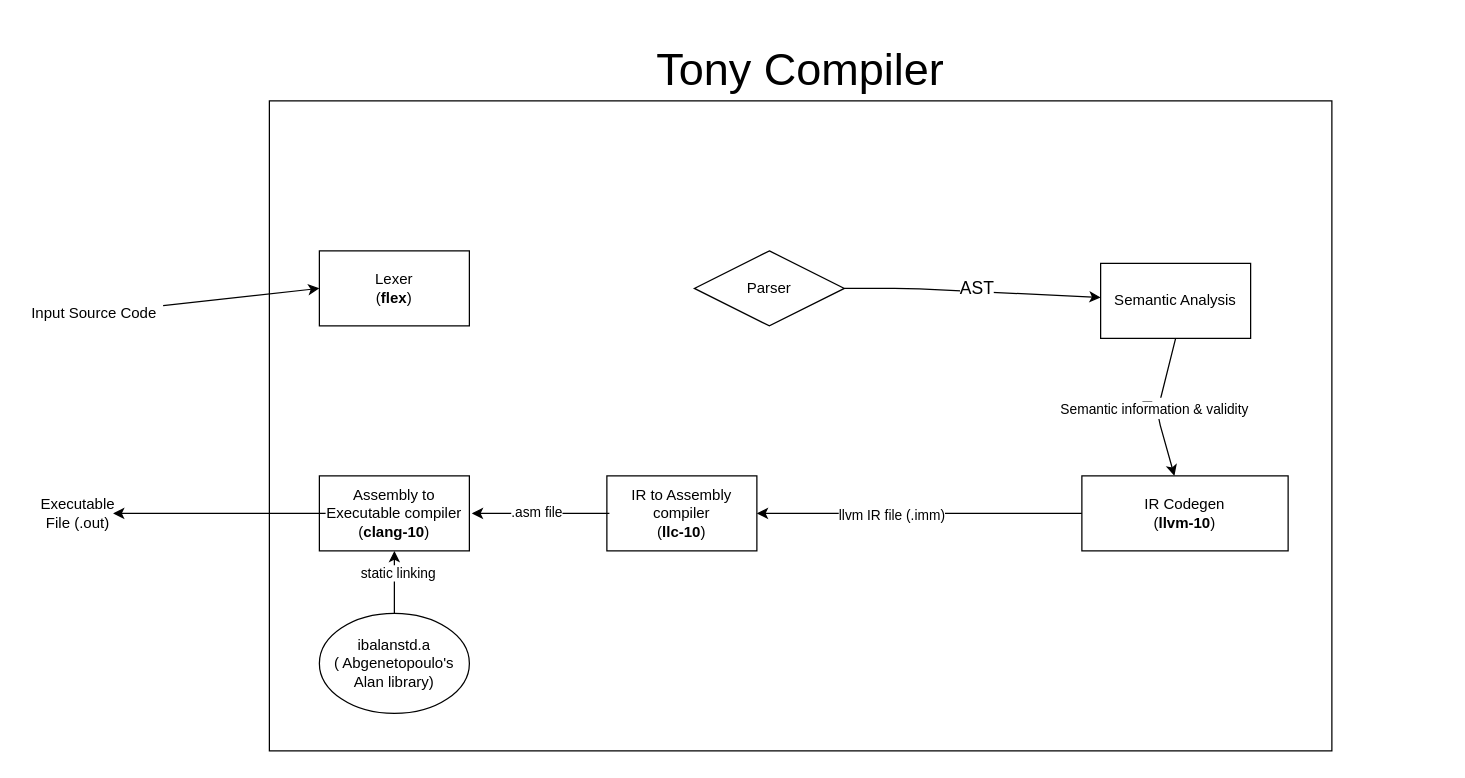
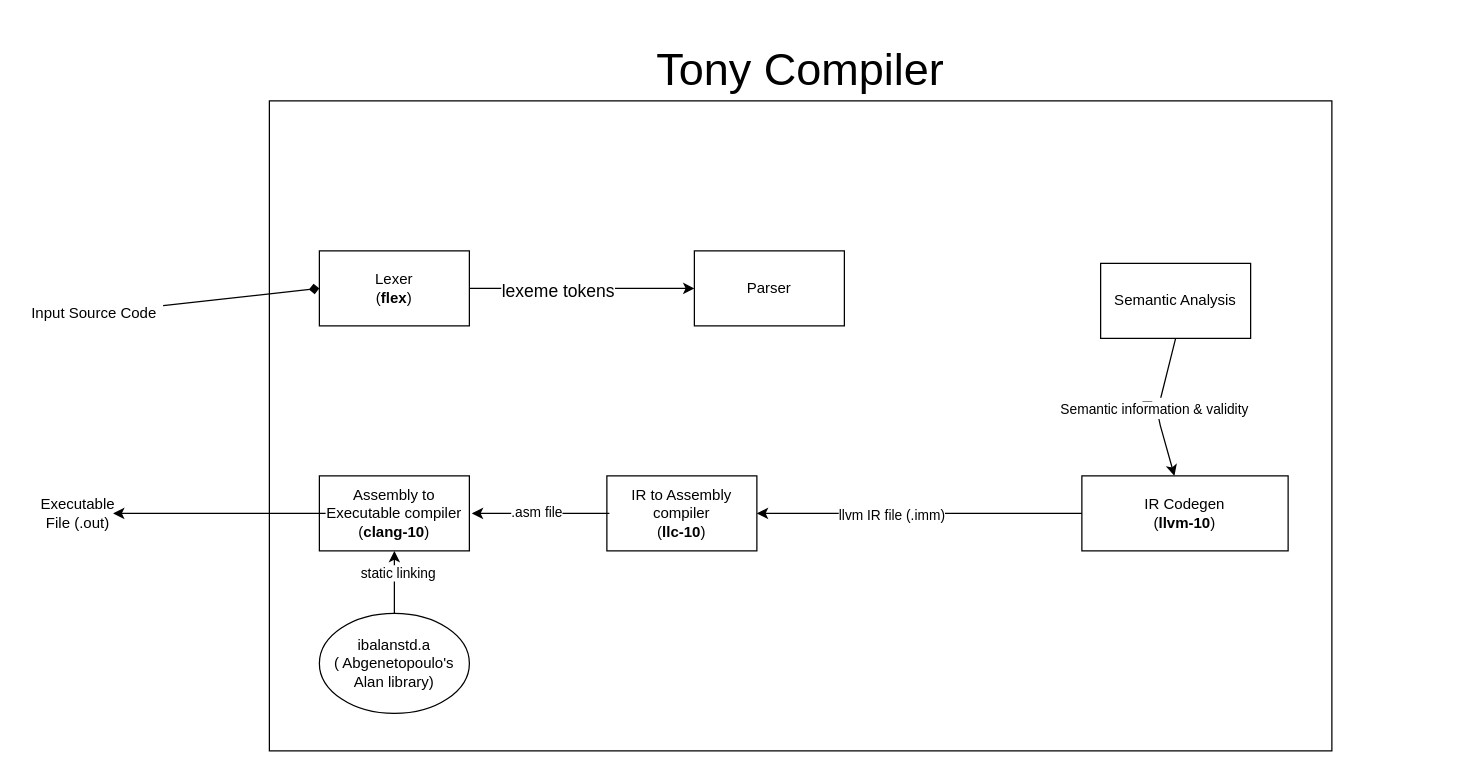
+ <mxCell id="9" value="" style="endArrow=classic;html=1;entryX=0;entryY=0.5;entryDx=0;entryDy=0;" parent="1" source="5" target="6" edge="1"><mxGeometry width="50" height="50" relative="1" as="geometry"><mxPoint x="505" y="230" as="sourcePoint" /><mxPoint x="385" y="230" as="targetPoint" /></mxGeometry></mxCell>
+ <mxCell id="10" value="&lt;span style=&quot;font-size: 14px&quot;&gt;lexeme tokens&lt;/span&gt;" style="edgeLabel;html=1;align=center;verticalAlign=middle;resizable=0;points=[];" parent="9" vertex="1" connectable="0"><mxGeometry x="-0.226" y="-1" relative="1" as="geometry"><mxPoint as="offset" /></mxGeometry></mxCell>
- <mxCell id="6" value="Parser" style="rhombus;whiteSpace=wrap;html=1;fillColor=#FFFFFF;" parent="1" vertex="1"><mxGeometry x="555" y="200" width="120" height="60" as="geometry" /></mxCell>
+ <mxCell id="6" value="Parser" style="rounded=0;whiteSpace=wrap;html=1;fillColor=#FFFFFF;" parent="1" vertex="1"><mxGeometry x="555" y="200" width="120" height="60" as="geometry" /></mxCell>
- <mxCell id="28" value="" style="endArrow=classic;html=1;entryX=0;entryY=0.5;entryDx=0;entryDy=0;" edge="1" parent="1" source="2" target="5"><mxGeometry width="50" height="50" relative="1" as="geometry"><mxPoint x="745" y="320" as="sourcePoint" /><mxPoint x="795" y="270" as="targetPoint" /></mxGeometry></mxCell>
+ <mxCell id="28" value="" style="endArrow=diamond;html=1;entryX=0;entryY=0.5;entryDx=0;entryDy=0;" edge="1" parent="1" source="2" target="5"><mxGeometry width="50" height="50" relative="1" as="geometry"><mxPoint x="745" y="320" as="sourcePoint" /><mxPoint x="795" y="270" as="targetPoint" /></mxGeometry></mxCell>
- <mxCell id="11" value="" style="endArrow=classic;html=1;exitX=1;exitY=0.5;exitDx=0;exitDy=0;" parent="1" source="6" target="7" edge="1"><mxGeometry width="50" height="50" relative="1" as="geometry"><mxPoint x="505" y="230" as="sourcePoint" /><mxPoint x="555" y="180" as="targetPoint" /><Array as="points"><mxPoint x="725" y="230" /></Array></mxGeometry></mxCell>
- <mxCell id="12" value="&lt;font style=&quot;font-size: 14px&quot;&gt;AST&lt;/font&gt;" style="edgeLabel;html=1;align=center;verticalAlign=middle;resizable=0;points=[];" parent="11" vertex="1" connectable="0"><mxGeometry x="0.021" y="3" relative="1" as="geometry"><mxPoint as="offset" /></mxGeometry></mxCell>
